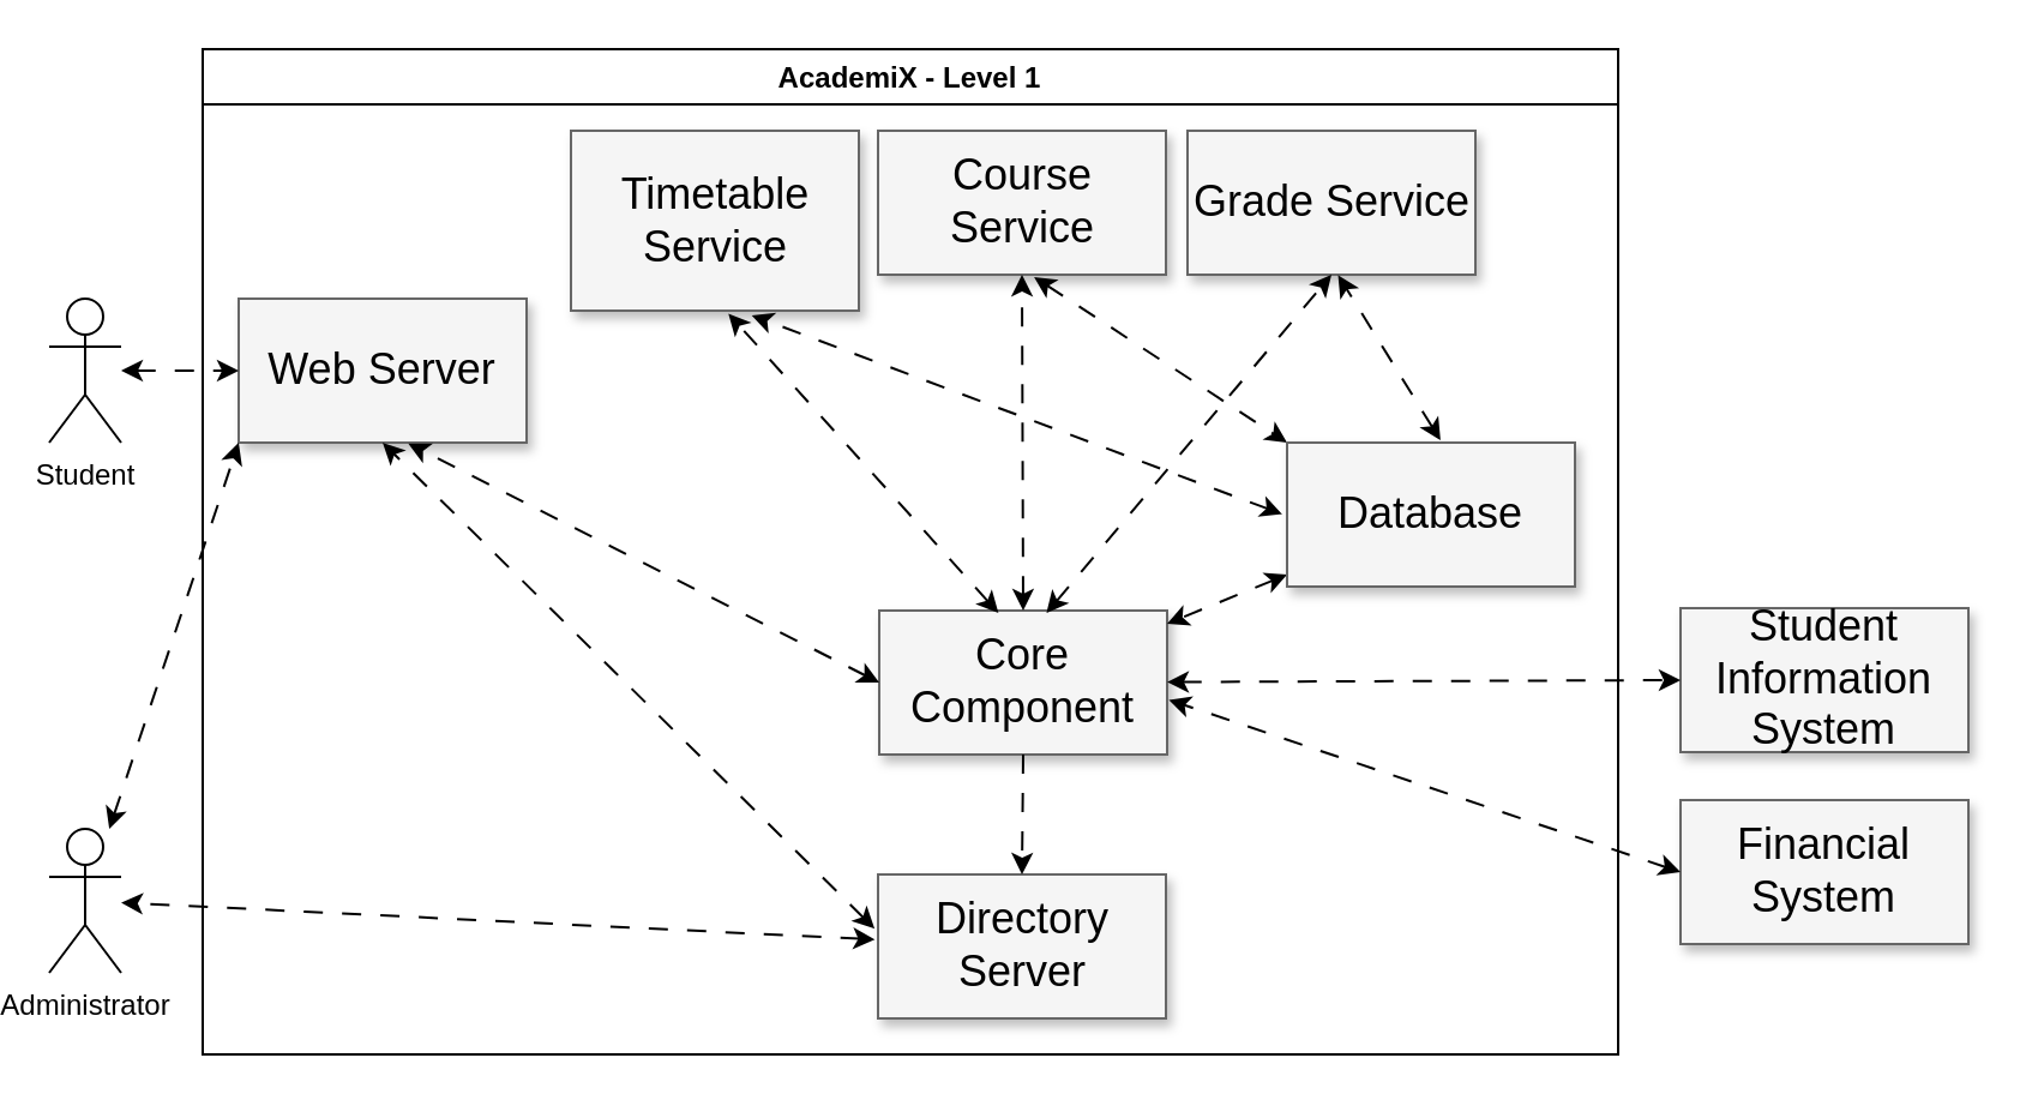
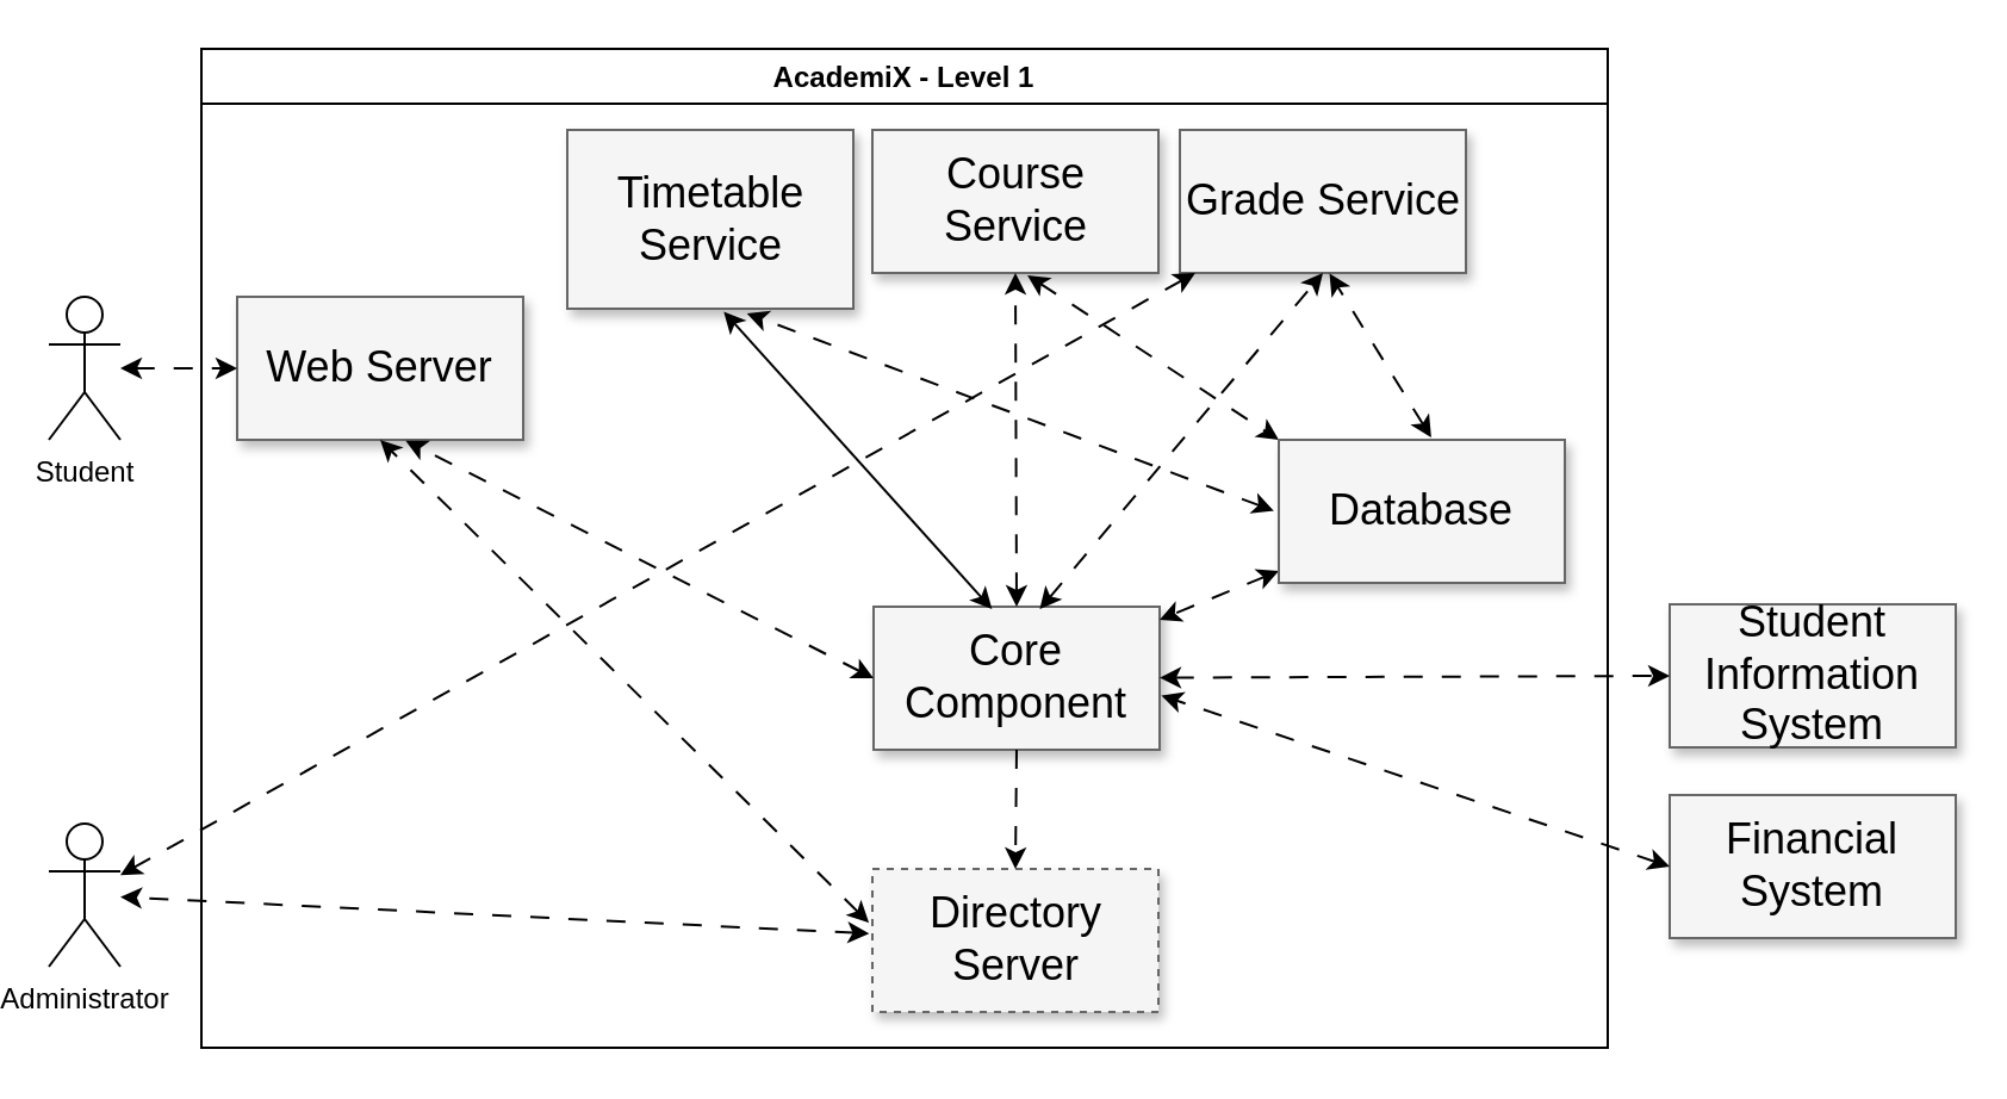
- <mxCell id="6" value="" style="endArrow=classic;startArrow=classic;html=1;entryX=0.547;entryY=1.016;entryDx=0;entryDy=0;exitX=0.414;exitY=0.017;exitDx=0;exitDy=0;dashed=1;dashPattern=8 8;exitPerimeter=0;entryPerimeter=0;" parent="2" source="5" target="4" edge="1"><mxGeometry width="50" height="50" relative="1" as="geometry"><mxPoint x="272" y="244" as="sourcePoint" /><mxPoint x="322" y="194" as="targetPoint" /></mxGeometry></mxCell>
+ <mxCell id="6" value="" style="endArrow=classic;startArrow=classic;html=1;entryX=0.547;entryY=1.016;entryDx=0;entryDy=0;exitX=0.414;exitY=0.017;exitDx=0;exitDy=0;dashed=0;dashPattern=8 8;exitPerimeter=0;entryPerimeter=0;" parent="2" source="5" target="4" edge="1"><mxGeometry width="50" height="50" relative="1" as="geometry"><mxPoint x="272" y="244" as="sourcePoint" /><mxPoint x="322" y="194" as="targetPoint" /></mxGeometry></mxCell>
- <mxCell id="20" style="rounded=0;orthogonalLoop=1;jettySize=auto;html=1;entryX=0;entryY=1;entryDx=0;entryDy=0;dashed=1;dashPattern=8 8;startArrow=classic;startFill=1;" edge="1" parent="1" source="21" target="3"><mxGeometry relative="1" as="geometry"><mxPoint x="6" y="383" as="sourcePoint" /></mxGeometry></mxCell>
+ <mxCell id="20" style="rounded=0;orthogonalLoop=1;jettySize=auto;html=1;dashed=1;dashPattern=8 8;startArrow=classic;startFill=1;" edge="1" parent="1" source="21" target="11"><mxGeometry relative="1" as="geometry"><mxPoint x="6" y="383" as="sourcePoint" /></mxGeometry></mxCell>
- <mxCell id="13" value="Directory Server" style="whiteSpace=wrap;html=1;shadow=1;fontSize=18;fillColor=#f5f5f5;strokeColor=#666666;" parent="2" vertex="1"><mxGeometry x="281.5" y="344" width="120" height="60" as="geometry" /></mxCell>
+ <mxCell id="13" value="Directory Server" style="whiteSpace=wrap;html=1;shadow=1;fontSize=18;fillColor=#f5f5f5;strokeColor=#666666;dashed=1;" parent="2" vertex="1"><mxGeometry x="281.5" y="344" width="120" height="60" as="geometry" /></mxCell>
